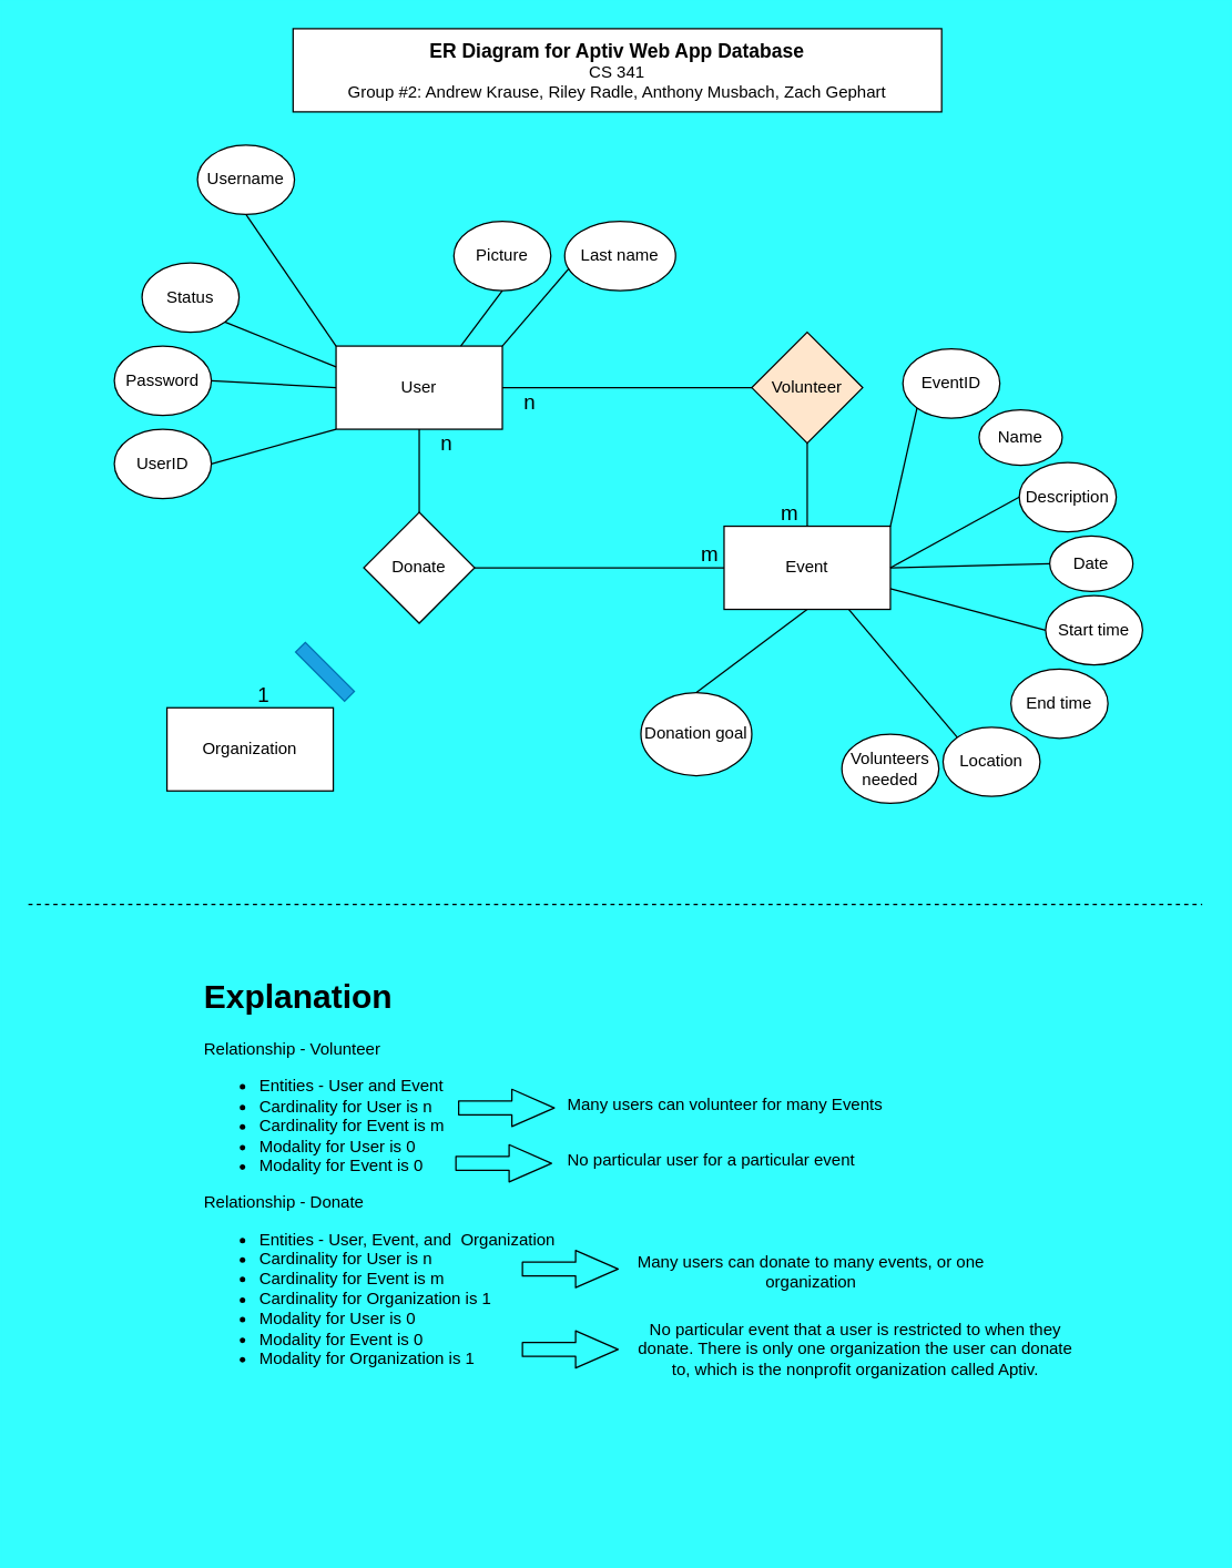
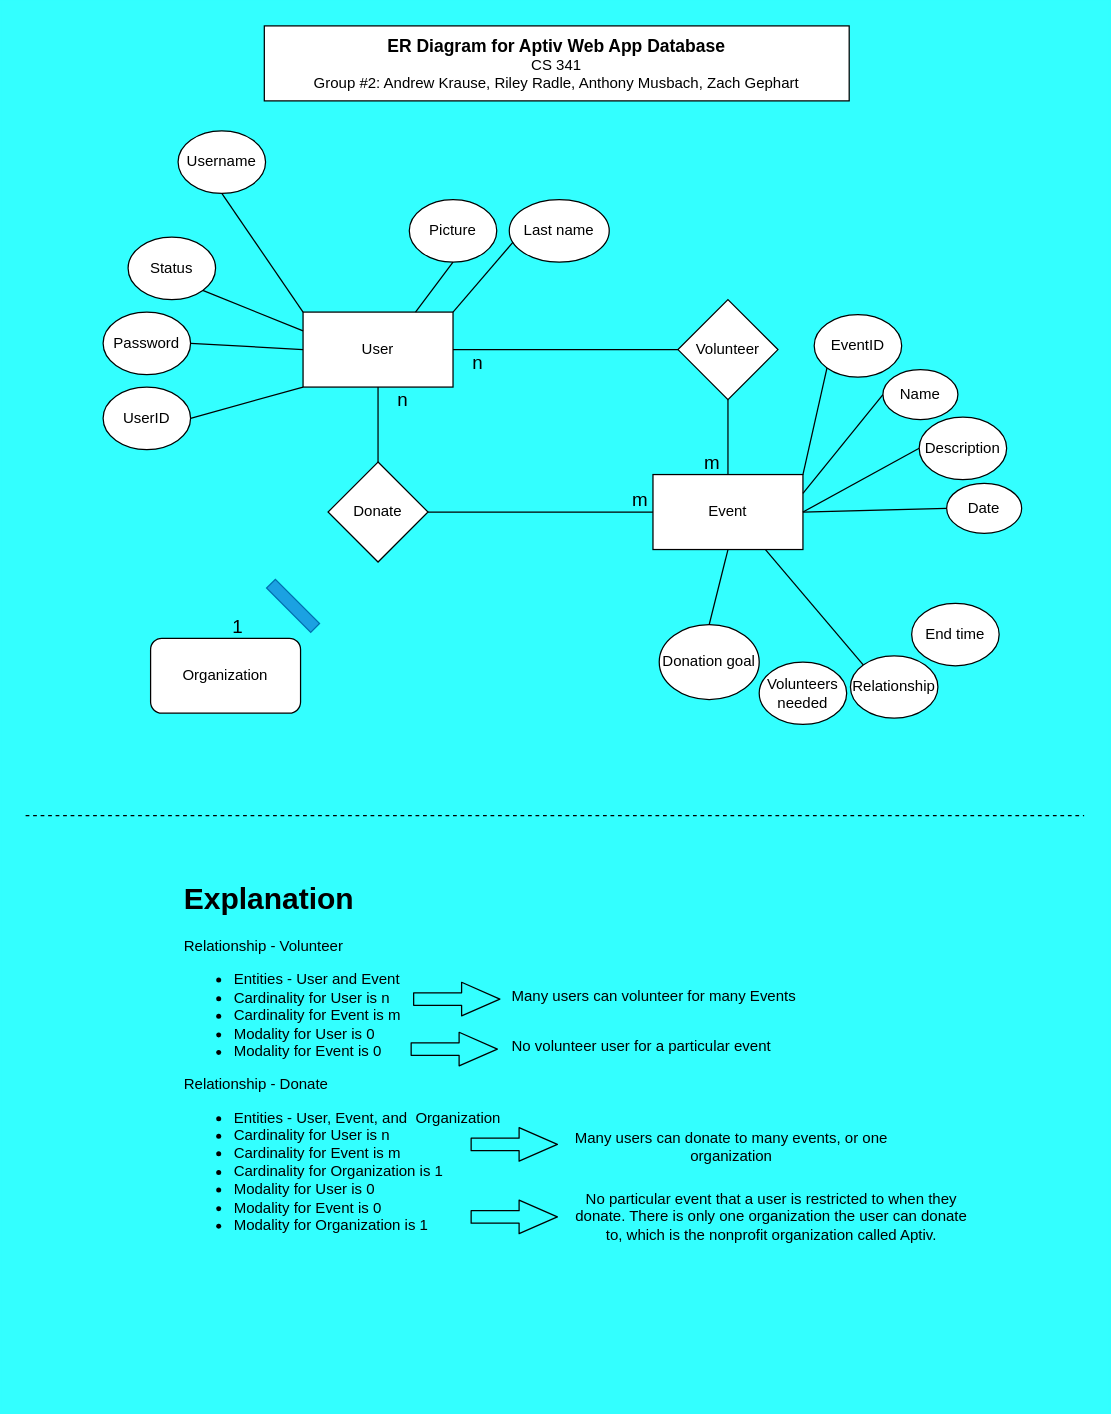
- <mxCell id="13" value="Volunteer" style="rhombus;whiteSpace=wrap;html=1;fillColor=#ffe6cc;" parent="1" vertex="1"><mxGeometry x="542" y="239" width="80" height="80" as="geometry" /></mxCell>
+ <mxCell id="13" value="Volunteer" style="rhombus;whiteSpace=wrap;html=1;" parent="1" vertex="1"><mxGeometry x="542" y="239" width="80" height="80" as="geometry" /></mxCell>
+ <mxCell id="35" value="" style="endArrow=none;html=1;entryX=0;entryY=0.5;entryDx=0;entryDy=0;exitX=1;exitY=0.25;exitDx=0;exitDy=0;" parent="1" source="15" target="24" edge="1"><mxGeometry width="50" height="50" relative="1" as="geometry"><mxPoint x="482" y="569" as="sourcePoint" /><mxPoint x="532" y="519" as="targetPoint" /></mxGeometry></mxCell>
- <mxCell id="33" value="" style="endArrow=none;html=1;entryX=0;entryY=0.5;entryDx=0;entryDy=0;exitX=1;exitY=0.75;exitDx=0;exitDy=0;" parent="1" source="15" target="26" edge="1"><mxGeometry width="50" height="50" relative="1" as="geometry"><mxPoint x="482" y="569" as="sourcePoint" /><mxPoint x="532" y="519" as="targetPoint" /></mxGeometry></mxCell>
- <mxCell id="26" value="Start time" style="ellipse;whiteSpace=wrap;html=1;" parent="1" vertex="1"><mxGeometry x="754" y="429" width="70" height="50" as="geometry" /></mxCell>
- <mxCell id="30" value="Donation goal" style="ellipse;whiteSpace=wrap;html=1;" parent="1" vertex="1"><mxGeometry x="462" y="499" width="80" height="60" as="geometry" /></mxCell>
+ <mxCell id="30" value="Donation goal" style="ellipse;whiteSpace=wrap;html=1;" parent="1" vertex="1"><mxGeometry x="527" y="499" width="80" height="60" as="geometry" /></mxCell>
- <mxCell id="22" value="Organization" style="rounded=0;whiteSpace=wrap;html=1;" parent="1" vertex="1"><mxGeometry x="120" y="510" width="120" height="60" as="geometry" /></mxCell>
+ <mxCell id="22" value="Organization" style="whiteSpace=wrap;html=1;rounded=1;" parent="1" vertex="1"><mxGeometry x="120" y="510" width="120" height="60" as="geometry" /></mxCell>
- <mxCell id="28" value="Location" style="ellipse;whiteSpace=wrap;html=1;" parent="1" vertex="1"><mxGeometry x="680" y="524" width="70" height="50" as="geometry" /></mxCell>
+ <mxCell id="28" value="Relationship" style="ellipse;whiteSpace=wrap;html=1;" parent="1" vertex="1"><mxGeometry x="680" y="524" width="70" height="50" as="geometry" /></mxCell>
- <mxCell id="46" value="No particular user for a particular event" style="text;html=1;strokeColor=none;fillColor=none;align=center;verticalAlign=middle;whiteSpace=wrap;rounded=0;" parent="1" vertex="1"><mxGeometry x="383" y="817" width="260" height="40" as="geometry" /></mxCell>
+ <mxCell id="46" value="No volunteer user for a particular event" style="text;html=1;strokeColor=none;fillColor=none;align=center;verticalAlign=middle;whiteSpace=wrap;rounded=0;" parent="1" vertex="1"><mxGeometry x="383" y="817" width="260" height="40" as="geometry" /></mxCell>
